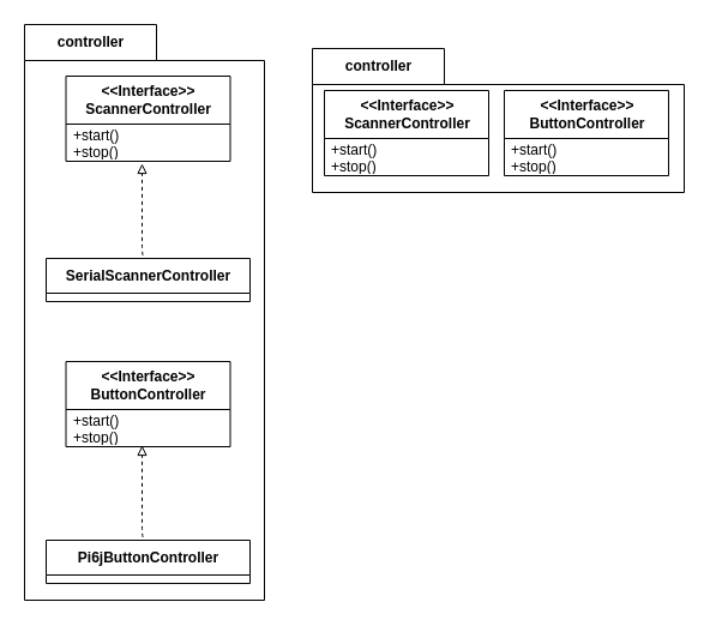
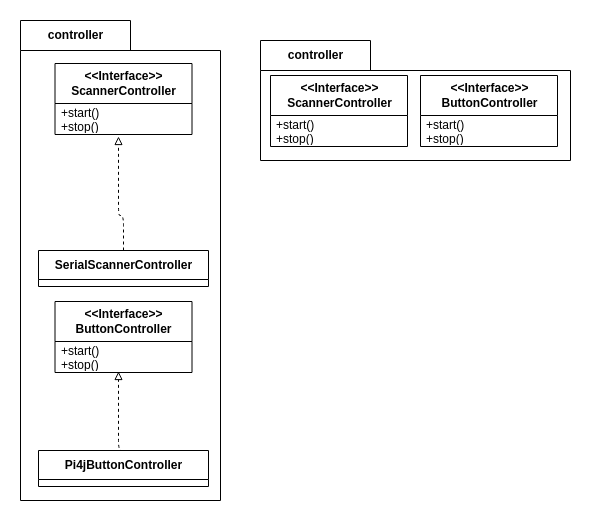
- <mxCell id="5" value="SerialScannerController" style="swimlane;fontStyle=1;align=center;verticalAlign=middle;childLayout=stackLayout;horizontal=1;startSize=29;horizontalStack=0;resizeParent=1;resizeParentMax=0;resizeLast=0;collapsible=0;marginBottom=0;html=1;" parent="2" vertex="1"><mxGeometry x="18" y="195" width="170" height="36" as="geometry" /></mxCell>
+ <mxCell id="5" value="SerialScannerController" style="swimlane;fontStyle=1;align=center;verticalAlign=middle;childLayout=stackLayout;horizontal=1;startSize=29;horizontalStack=0;resizeParent=1;resizeParentMax=0;resizeLast=0;collapsible=0;marginBottom=0;html=1;" parent="2" vertex="1"><mxGeometry x="18" y="230" width="170" height="36" as="geometry" /></mxCell>
- <mxCell id="9" value="Pi6jButtonController" style="swimlane;fontStyle=1;align=center;verticalAlign=middle;childLayout=stackLayout;horizontal=1;startSize=29;horizontalStack=0;resizeParent=1;resizeParentMax=0;resizeLast=0;collapsible=0;marginBottom=0;html=1;" parent="2" vertex="1"><mxGeometry x="18" y="430" width="170" height="36" as="geometry" /></mxCell>
+ <mxCell id="9" value="Pi4jButtonController" style="swimlane;fontStyle=1;align=center;verticalAlign=middle;childLayout=stackLayout;horizontal=1;startSize=29;horizontalStack=0;resizeParent=1;resizeParentMax=0;resizeLast=0;collapsible=0;marginBottom=0;html=1;" parent="2" vertex="1"><mxGeometry x="18" y="430" width="170" height="36" as="geometry" /></mxCell>
